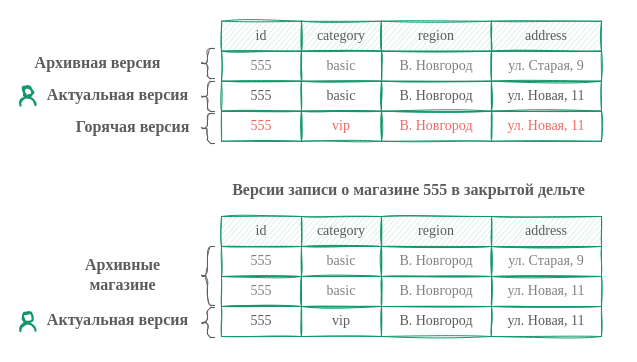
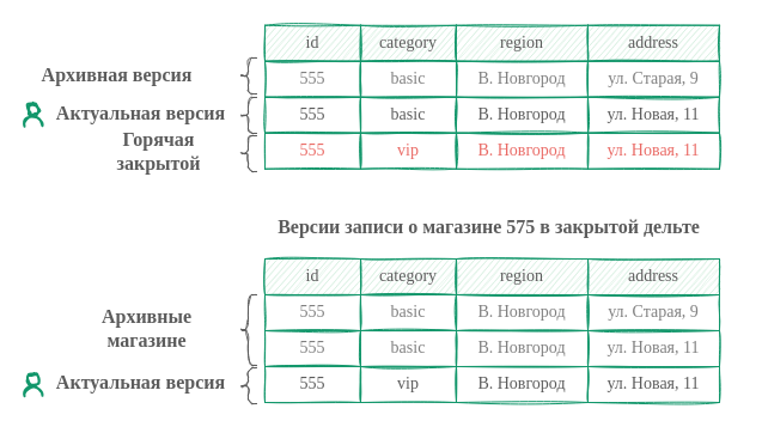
- <mxCell id="39" value="&lt;font color=&quot;#5c5c5c&quot; face=&quot;comic sans ms&quot; size=&quot;3&quot;&gt;&lt;span&gt;&lt;b&gt;Горячая версия&lt;/b&gt;&lt;/span&gt;&lt;/font&gt;" style="text;html=1;strokeColor=none;fillColor=none;align=center;verticalAlign=middle;whiteSpace=wrap;rounded=0;" vertex="1" parent="1"><mxGeometry x="70" y="116.88" width="125" height="17.75" as="geometry" /></mxCell>
+ <mxCell id="39" value="&lt;font color=&quot;#5c5c5c&quot; face=&quot;comic sans ms&quot; size=&quot;3&quot;&gt;&lt;span&gt;&lt;b&gt;Горячая закрытой&lt;/b&gt;&lt;/span&gt;&lt;/font&gt;" style="text;html=1;strokeColor=none;fillColor=none;align=center;verticalAlign=middle;whiteSpace=wrap;rounded=0;" vertex="1" parent="1"><mxGeometry x="70" y="116.88" width="125" height="17.75" as="geometry" /></mxCell>
- <mxCell id="44" value="&lt;span style=&quot;color: rgb(92 , 92 , 92) ; font-weight: bold&quot;&gt;&lt;font style=&quot;font-size: 16px&quot; face=&quot;Comic Sans MS&quot;&gt;Версии записи о магазине 555 в закрытой дельте&lt;/font&gt;&lt;/span&gt;" style="text;html=1;strokeColor=none;align=center;verticalAlign=middle;whiteSpace=wrap;rounded=0;sketch=1;fillColor=#ffffff;" vertex="1" parent="1"><mxGeometry x="202" y="176" width="413" height="25.75" as="geometry" /></mxCell>
+ <mxCell id="44" value="&lt;span style=&quot;color: rgb(92 , 92 , 92) ; font-weight: bold&quot;&gt;&lt;font style=&quot;font-size: 16px&quot; face=&quot;Comic Sans MS&quot;&gt;Версии записи о магазине 575 в закрытой дельте&lt;/font&gt;&lt;/span&gt;" style="text;html=1;strokeColor=none;align=center;verticalAlign=middle;whiteSpace=wrap;rounded=0;sketch=1;fillColor=#ffffff;" vertex="1" parent="1"><mxGeometry x="202" y="176" width="413" height="25.75" as="geometry" /></mxCell>
